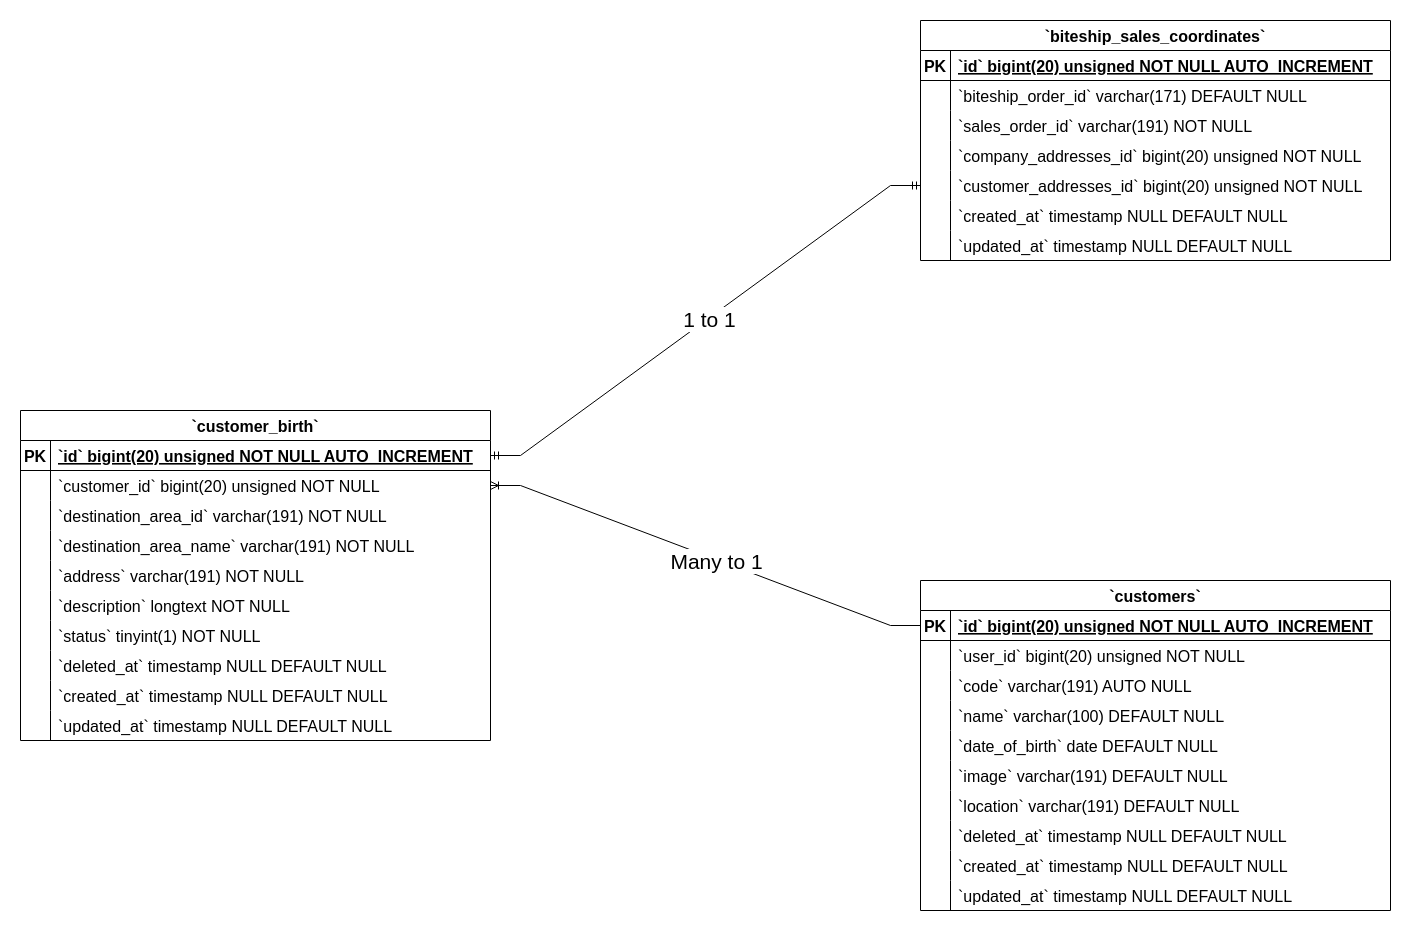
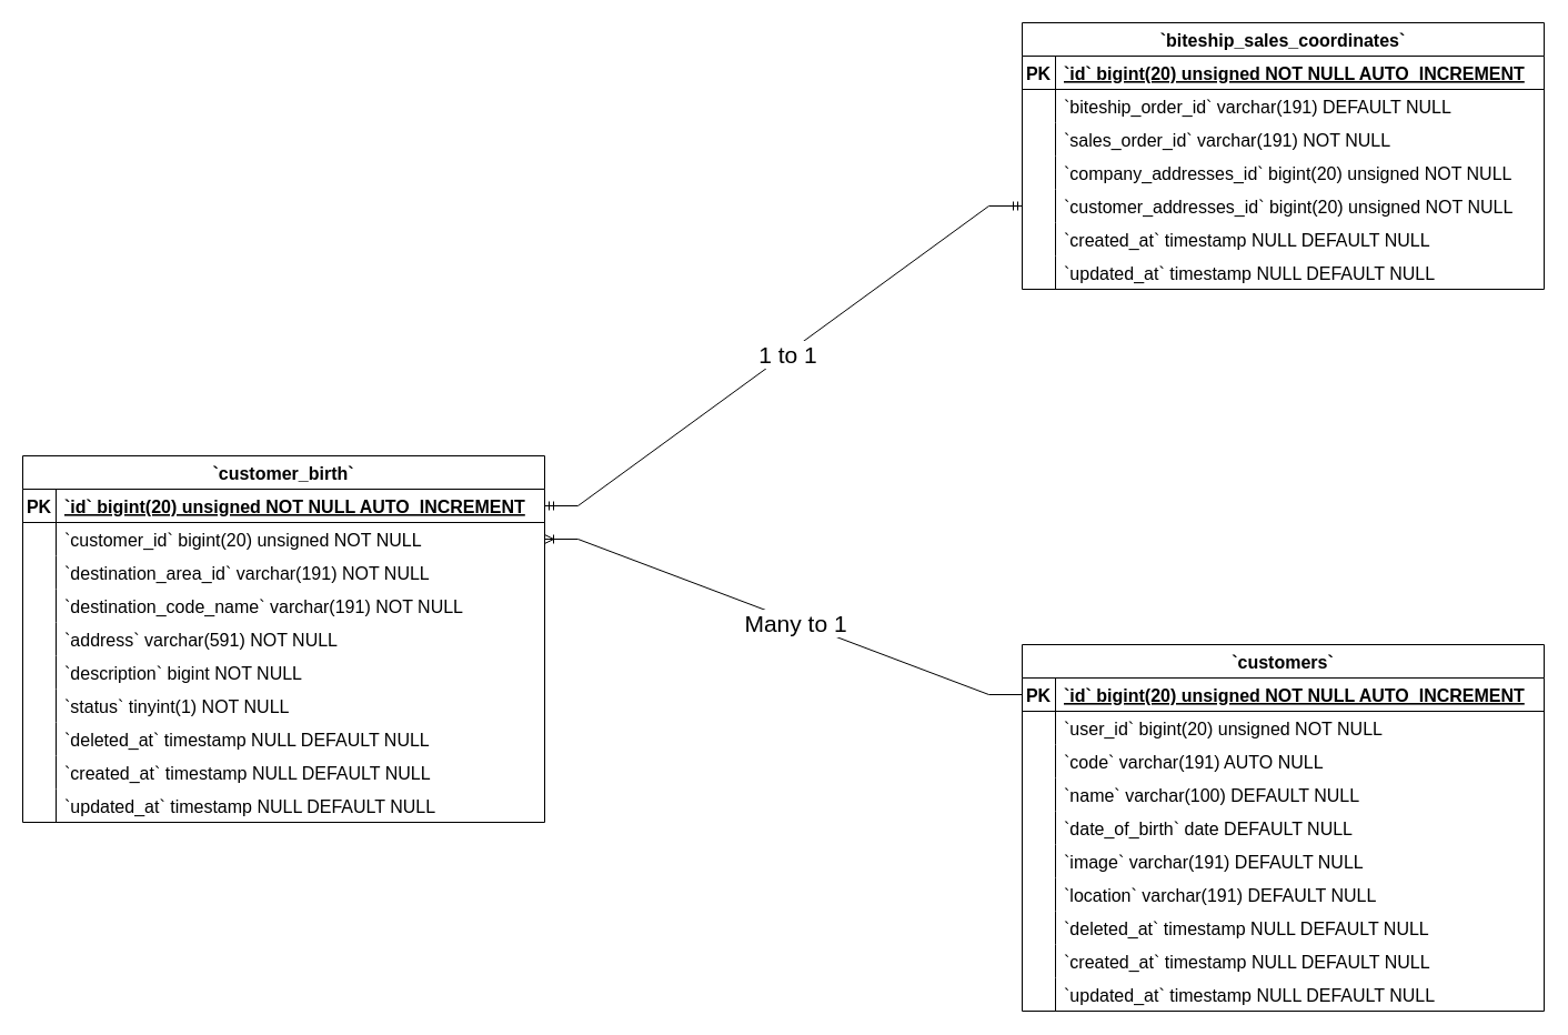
- <mxCell id="70" value="`biteship_order_id` varchar(171) DEFAULT NULL" style="shape=partialRectangle;overflow=hidden;connectable=0;fillColor=none;align=left;strokeColor=inherit;top=0;left=0;bottom=0;right=0;spacingLeft=6;fontSize=16;" parent="68" vertex="1"><mxGeometry x="30" width="440" height="30" as="geometry"><mxRectangle width="440" height="30" as="alternateBounds" /></mxGeometry></mxCell>
+ <mxCell id="70" value="`biteship_order_id` varchar(191) DEFAULT NULL" style="shape=partialRectangle;overflow=hidden;connectable=0;fillColor=none;align=left;strokeColor=inherit;top=0;left=0;bottom=0;right=0;spacingLeft=6;fontSize=16;" parent="68" vertex="1"><mxGeometry x="30" width="440" height="30" as="geometry"><mxRectangle width="440" height="30" as="alternateBounds" /></mxGeometry></mxCell>
- <mxCell id="14" value="`destination_area_name` varchar(191) NOT NULL" style="shape=partialRectangle;overflow=hidden;connectable=0;fillColor=none;align=left;strokeColor=inherit;top=0;left=0;bottom=0;right=0;spacingLeft=6;fontSize=16;" parent="12" vertex="1"><mxGeometry x="30" width="440" height="30" as="geometry"><mxRectangle width="440" height="30" as="alternateBounds" /></mxGeometry></mxCell>
+ <mxCell id="14" value="`destination_code_name` varchar(191) NOT NULL" style="shape=partialRectangle;overflow=hidden;connectable=0;fillColor=none;align=left;strokeColor=inherit;top=0;left=0;bottom=0;right=0;spacingLeft=6;fontSize=16;" parent="12" vertex="1"><mxGeometry x="30" width="440" height="30" as="geometry"><mxRectangle width="440" height="30" as="alternateBounds" /></mxGeometry></mxCell>
- <mxCell id="17" value="`address` varchar(191) NOT NULL" style="shape=partialRectangle;overflow=hidden;connectable=0;fillColor=none;align=left;strokeColor=inherit;top=0;left=0;bottom=0;right=0;spacingLeft=6;fontSize=16;" parent="15" vertex="1"><mxGeometry x="30" width="440" height="30" as="geometry"><mxRectangle width="440" height="30" as="alternateBounds" /></mxGeometry></mxCell>
+ <mxCell id="17" value="`address` varchar(591) NOT NULL" style="shape=partialRectangle;overflow=hidden;connectable=0;fillColor=none;align=left;strokeColor=inherit;top=0;left=0;bottom=0;right=0;spacingLeft=6;fontSize=16;" parent="15" vertex="1"><mxGeometry x="30" width="440" height="30" as="geometry"><mxRectangle width="440" height="30" as="alternateBounds" /></mxGeometry></mxCell>
- <mxCell id="20" value="`description` longtext NOT NULL" style="shape=partialRectangle;overflow=hidden;connectable=0;fillColor=none;align=left;strokeColor=inherit;top=0;left=0;bottom=0;right=0;spacingLeft=6;fontSize=16;" parent="18" vertex="1"><mxGeometry x="30" width="440" height="30" as="geometry"><mxRectangle width="440" height="30" as="alternateBounds" /></mxGeometry></mxCell>
+ <mxCell id="20" value="`description` bigint NOT NULL" style="shape=partialRectangle;overflow=hidden;connectable=0;fillColor=none;align=left;strokeColor=inherit;top=0;left=0;bottom=0;right=0;spacingLeft=6;fontSize=16;" parent="18" vertex="1"><mxGeometry x="30" width="440" height="30" as="geometry"><mxRectangle width="440" height="30" as="alternateBounds" /></mxGeometry></mxCell>
